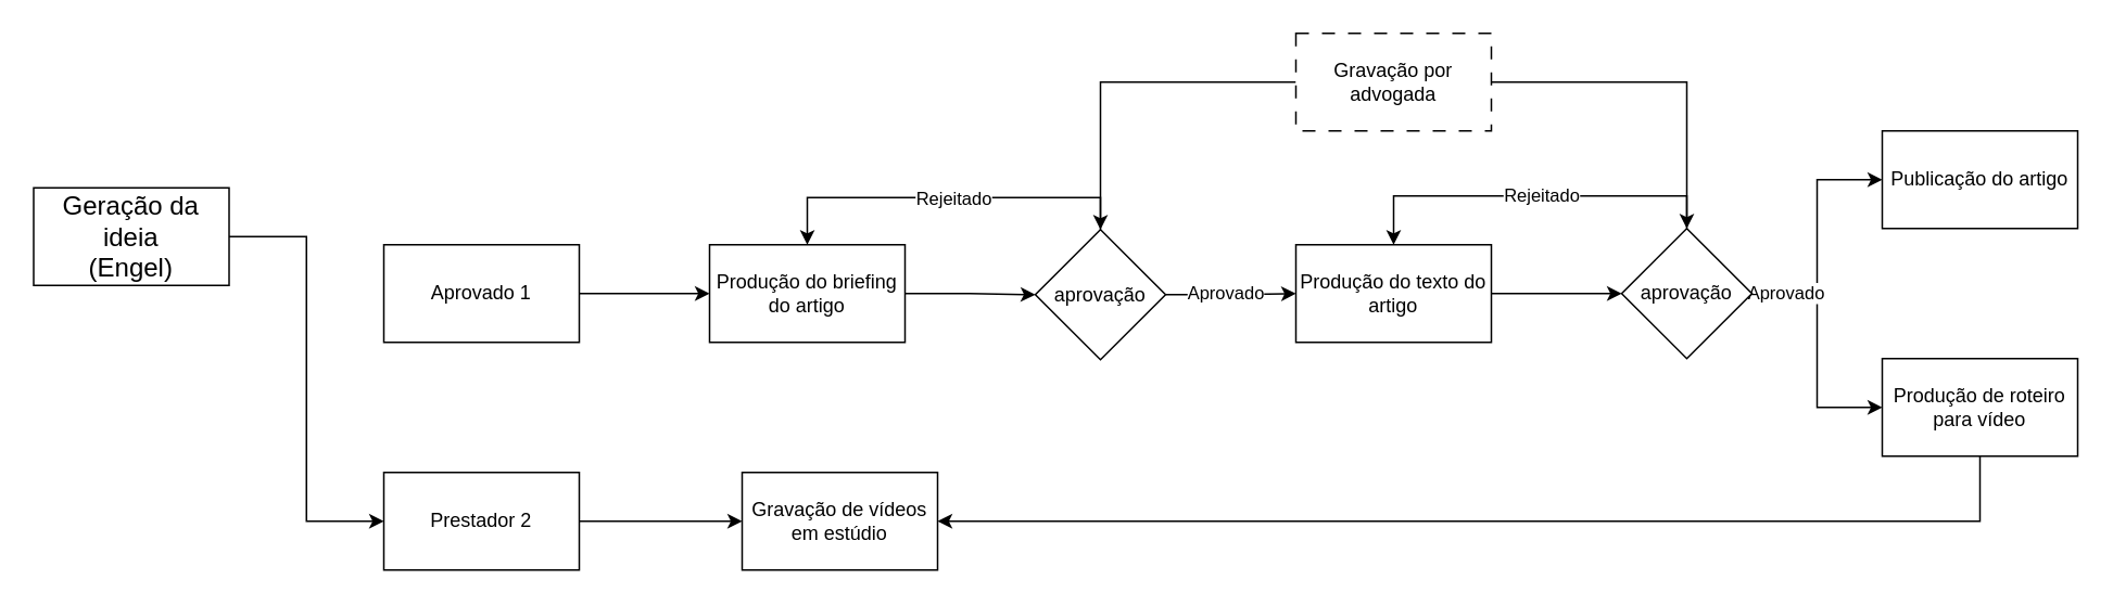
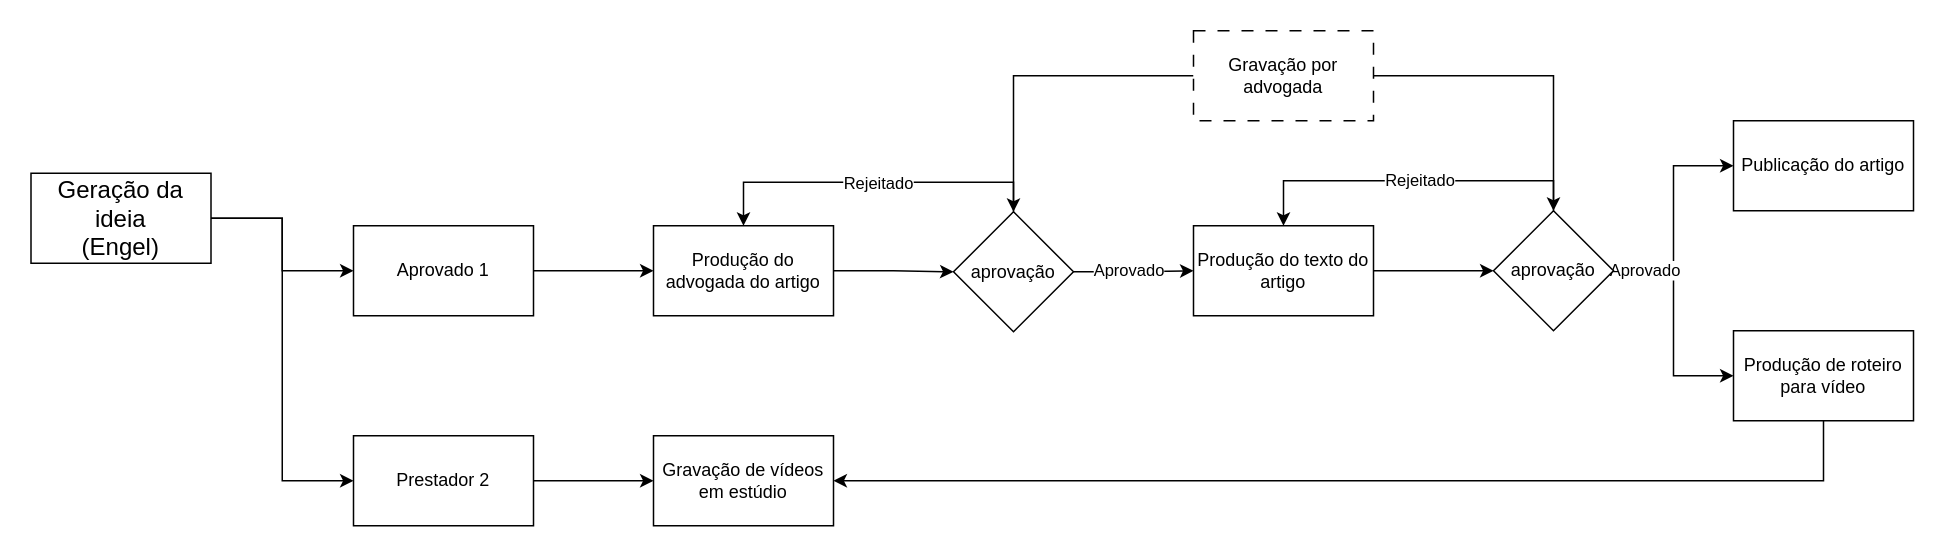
+ <mxCell id="2" value="" style="edgeStyle=orthogonalEdgeStyle;rounded=0;orthogonalLoop=1;jettySize=auto;html=1;" edge="1" parent="1" source="4" target="6"><mxGeometry relative="1" as="geometry" /></mxCell>
- <mxCell id="8" value="Produção do briefing do artigo" style="rounded=0;whiteSpace=wrap;html=1;" vertex="1" parent="1"><mxGeometry x="435" y="150" width="120" height="60" as="geometry" /></mxCell>
+ <mxCell id="8" value="Produção do advogada do artigo" style="rounded=0;whiteSpace=wrap;html=1;" vertex="1" parent="1"><mxGeometry x="435" y="150" width="120" height="60" as="geometry" /></mxCell>
- <mxCell id="30" value="Gravação de vídeos em estúdio" style="rounded=0;whiteSpace=wrap;html=1;" vertex="1" parent="1"><mxGeometry x="455" y="290" width="120" height="60" as="geometry" /></mxCell>
+ <mxCell id="30" value="Gravação de vídeos em estúdio" style="rounded=0;whiteSpace=wrap;html=1;" vertex="1" parent="1"><mxGeometry x="435" y="290" width="120" height="60" as="geometry" /></mxCell>
